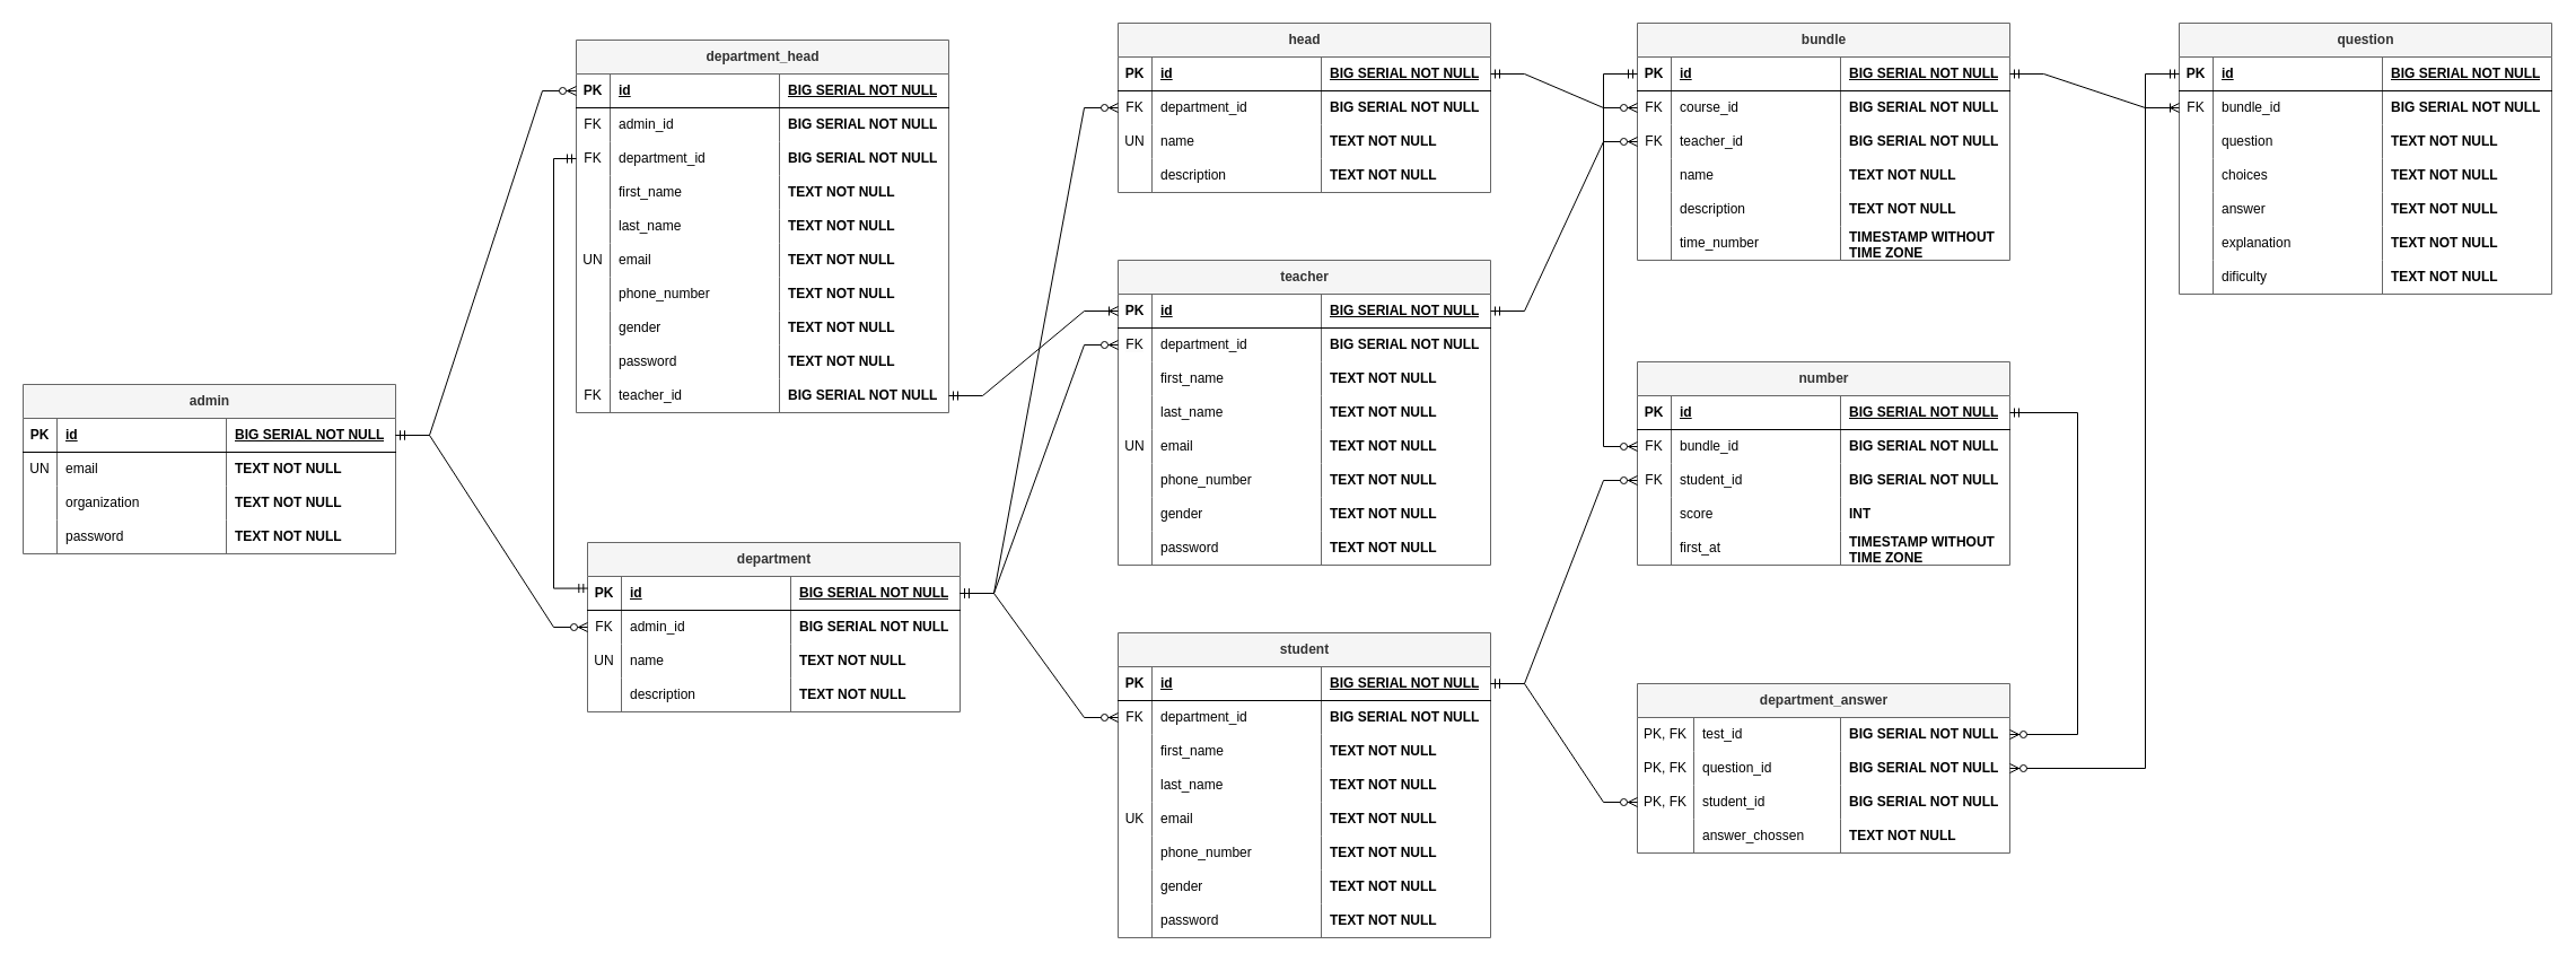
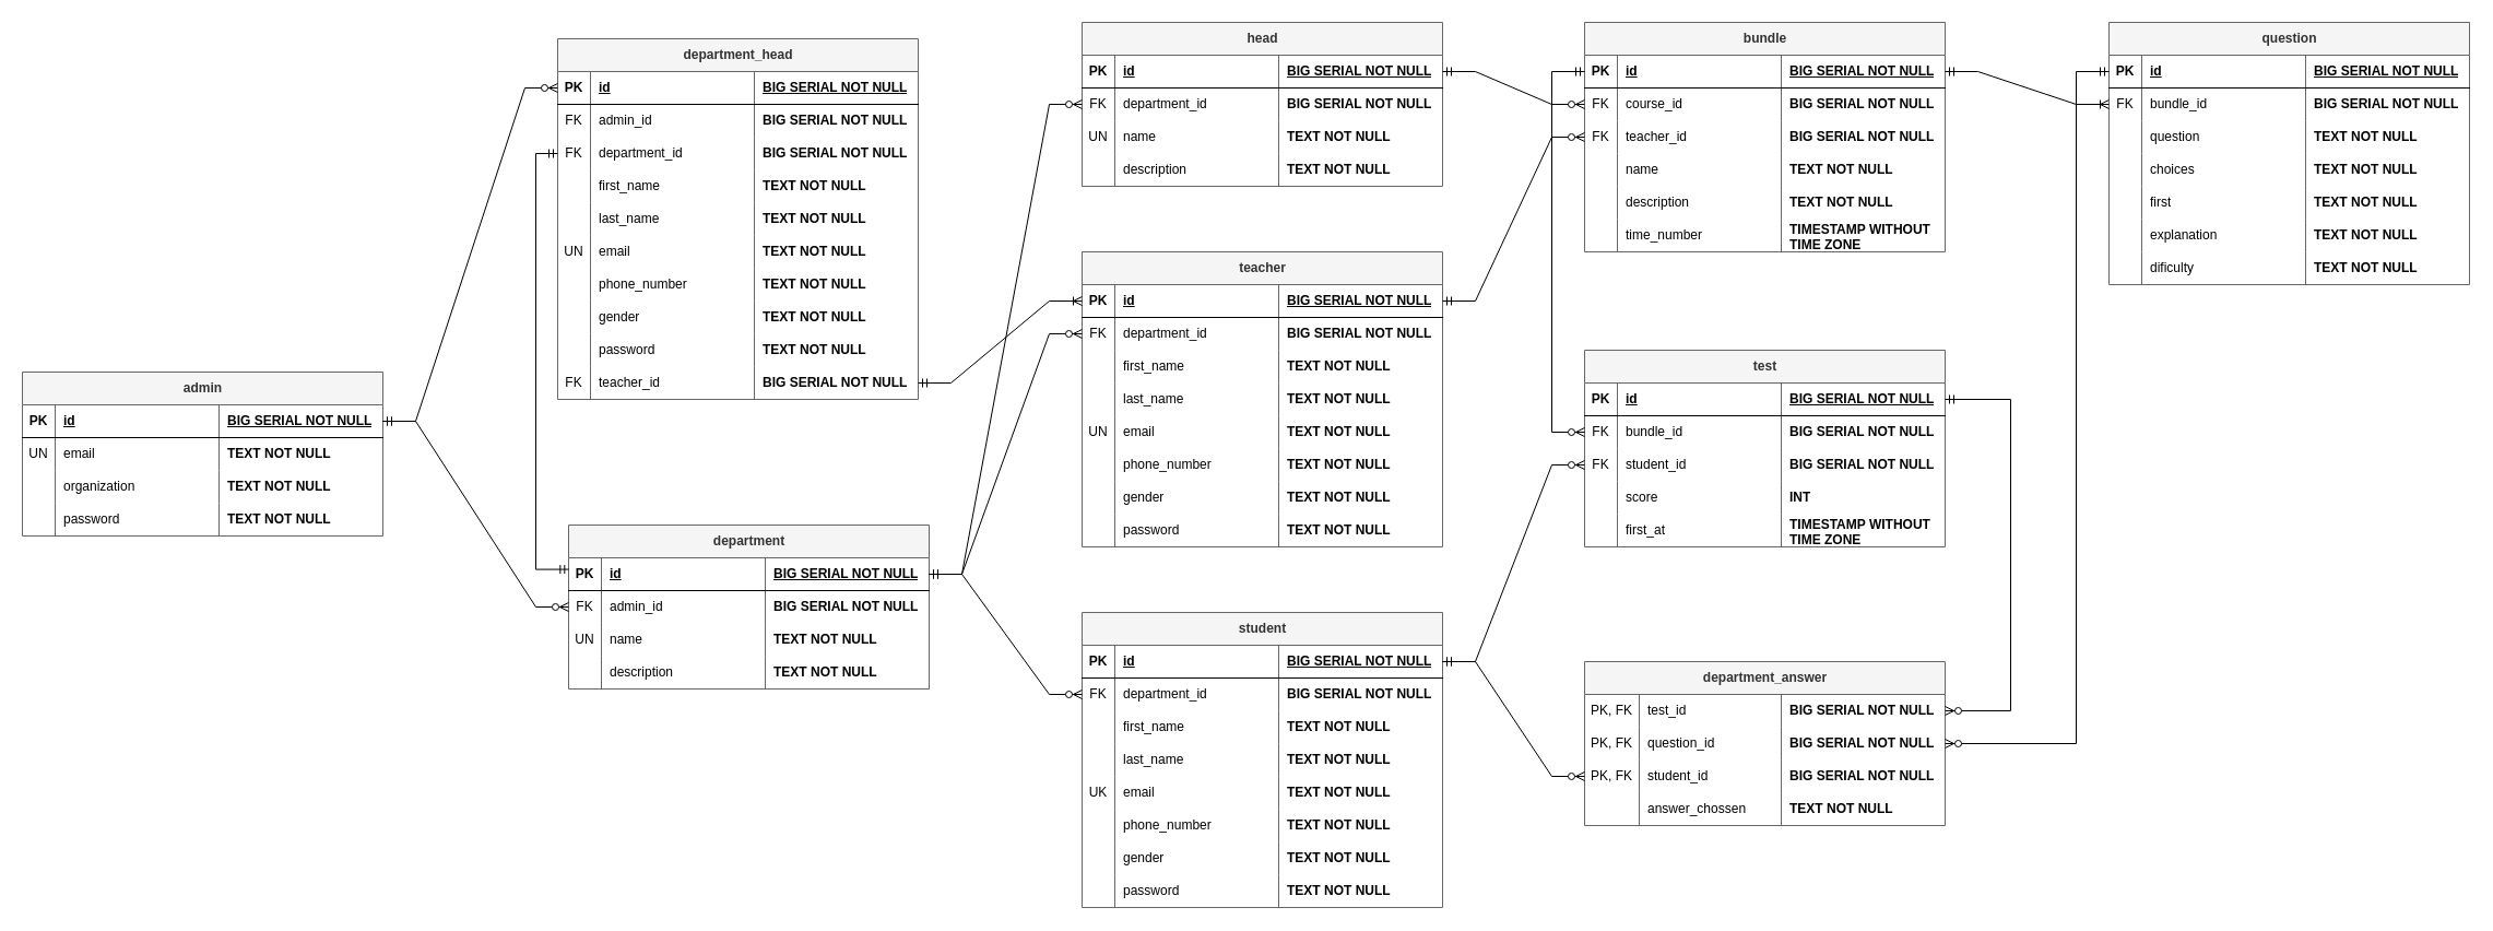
- <mxCell id="205" value="answer" style="shape=partialRectangle;connectable=0;fillColor=none;top=0;left=0;bottom=0;right=0;align=left;spacingLeft=6;overflow=hidden;whiteSpace=wrap;html=1;" parent="203" vertex="1"><mxGeometry x="30" width="150" height="30" as="geometry"><mxRectangle width="150" height="30" as="alternateBounds" /></mxGeometry></mxCell>
+ <mxCell id="205" value="first" style="shape=partialRectangle;connectable=0;fillColor=none;top=0;left=0;bottom=0;right=0;align=left;spacingLeft=6;overflow=hidden;whiteSpace=wrap;html=1;" parent="203" vertex="1"><mxGeometry x="30" width="150" height="30" as="geometry"><mxRectangle width="150" height="30" as="alternateBounds" /></mxGeometry></mxCell>
- <mxCell id="216" value="number" style="shape=table;startSize=30;container=1;collapsible=1;childLayout=tableLayout;fixedRows=1;rowLines=0;fontStyle=1;align=center;resizeLast=1;html=1;fillColor=#f5f5f5;fontColor=#333333;strokeColor=#666666;" parent="1" vertex="1"><mxGeometry x="1450" y="320" width="330" height="180" as="geometry" /></mxCell>
+ <mxCell id="216" value="test" style="shape=table;startSize=30;container=1;collapsible=1;childLayout=tableLayout;fixedRows=1;rowLines=0;fontStyle=1;align=center;resizeLast=1;html=1;fillColor=#f5f5f5;fontColor=#333333;strokeColor=#666666;" parent="1" vertex="1"><mxGeometry x="1450" y="320" width="330" height="180" as="geometry" /></mxCell>
